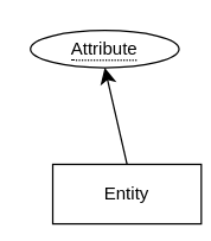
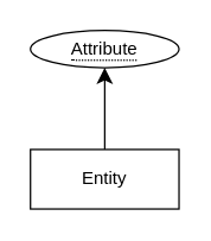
- <mxCell id="3" value="Entity" style="whiteSpace=wrap;html=1;align=center;" vertex="1" parent="1"><mxGeometry x="35" y="110" width="100" height="40" as="geometry" /></mxCell>
+ <mxCell id="3" value="Entity" style="whiteSpace=wrap;html=1;align=center;" vertex="1" parent="1"><mxGeometry x="20" y="100" width="100" height="40" as="geometry" /></mxCell>
